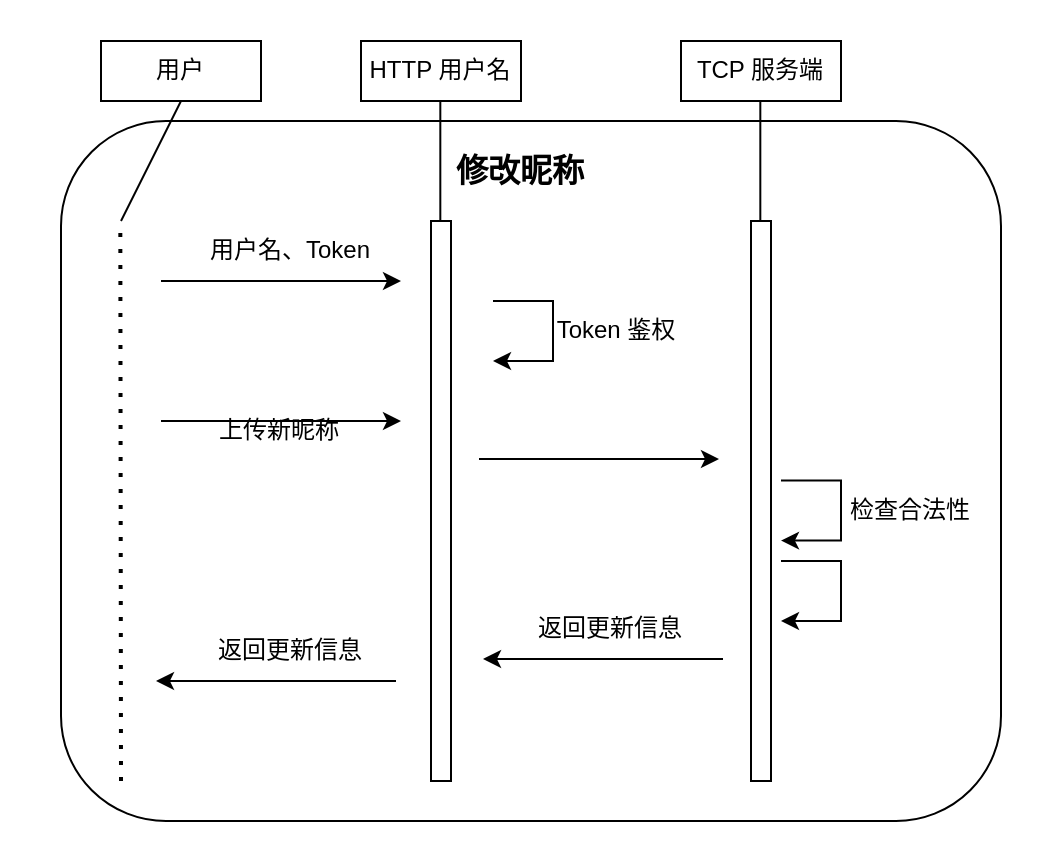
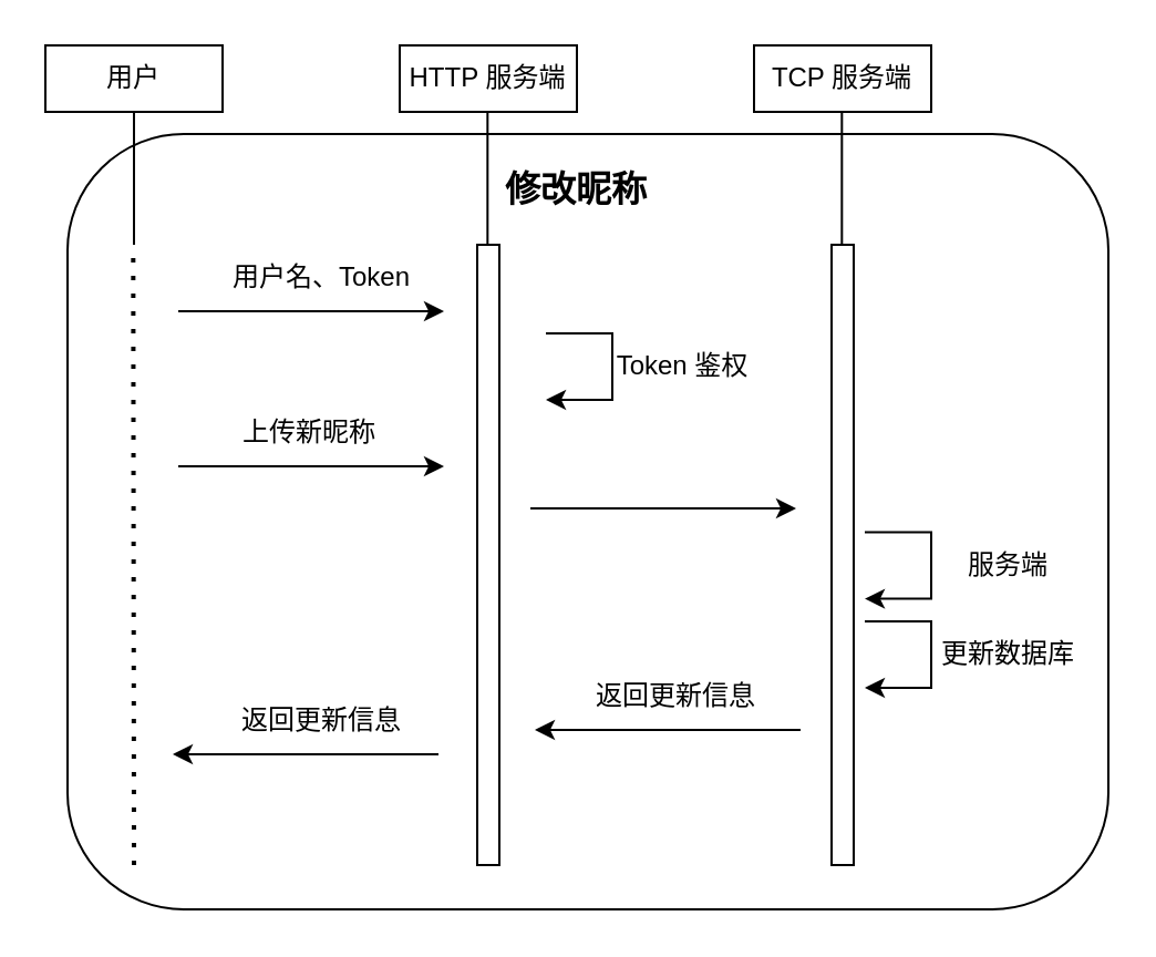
- <mxCell id="20" value="用户" style="rounded=0;whiteSpace=wrap;html=1;" parent="1" vertex="1"><mxGeometry x="50" y="20" width="80" height="30" as="geometry" /></mxCell>
+ <mxCell id="20" value="用户" style="rounded=0;whiteSpace=wrap;html=1;" parent="1" vertex="1"><mxGeometry x="20" y="20" width="80" height="30" as="geometry" /></mxCell>
- <mxCell id="21" value="HTTP 用户名" style="rounded=0;whiteSpace=wrap;html=1;" parent="1" vertex="1"><mxGeometry x="180" y="20" width="80" height="30" as="geometry" /></mxCell>
+ <mxCell id="21" value="HTTP 服务端" style="rounded=0;whiteSpace=wrap;html=1;" parent="1" vertex="1"><mxGeometry x="180" y="20" width="80" height="30" as="geometry" /></mxCell>
- <mxCell id="27" value="上传新昵称" style="text;html=1;strokeColor=none;fillColor=none;align=center;verticalAlign=middle;whiteSpace=wrap;rounded=0;dashed=1;" parent="1" vertex="1"><mxGeometry x="107.5" y="200" width="62.5" height="30" as="geometry" /></mxCell>
+ <mxCell id="27" value="上传新昵称" style="text;html=1;strokeColor=none;fillColor=none;align=center;verticalAlign=middle;whiteSpace=wrap;rounded=0;dashed=1;" parent="1" vertex="1"><mxGeometry x="107.5" y="180" width="62.5" height="30" as="geometry" /></mxCell>
- <mxCell id="7" value="检查合法性" style="text;html=1;strokeColor=none;fillColor=none;align=center;verticalAlign=middle;whiteSpace=wrap;rounded=0;" parent="1" vertex="1"><mxGeometry x="423" y="239.81" width="64" height="30" as="geometry" /></mxCell>
+ <mxCell id="7" value="服务端" style="text;html=1;strokeColor=none;fillColor=none;align=center;verticalAlign=middle;whiteSpace=wrap;rounded=0;" parent="1" vertex="1"><mxGeometry x="423" y="239.81" width="64" height="30" as="geometry" /></mxCell>
+ <mxCell id="4" value="更新数据库" style="text;html=1;strokeColor=none;fillColor=none;align=center;verticalAlign=middle;whiteSpace=wrap;rounded=0;" parent="1" vertex="1"><mxGeometry x="420" y="280" width="70" height="30" as="geometry" /></mxCell>
